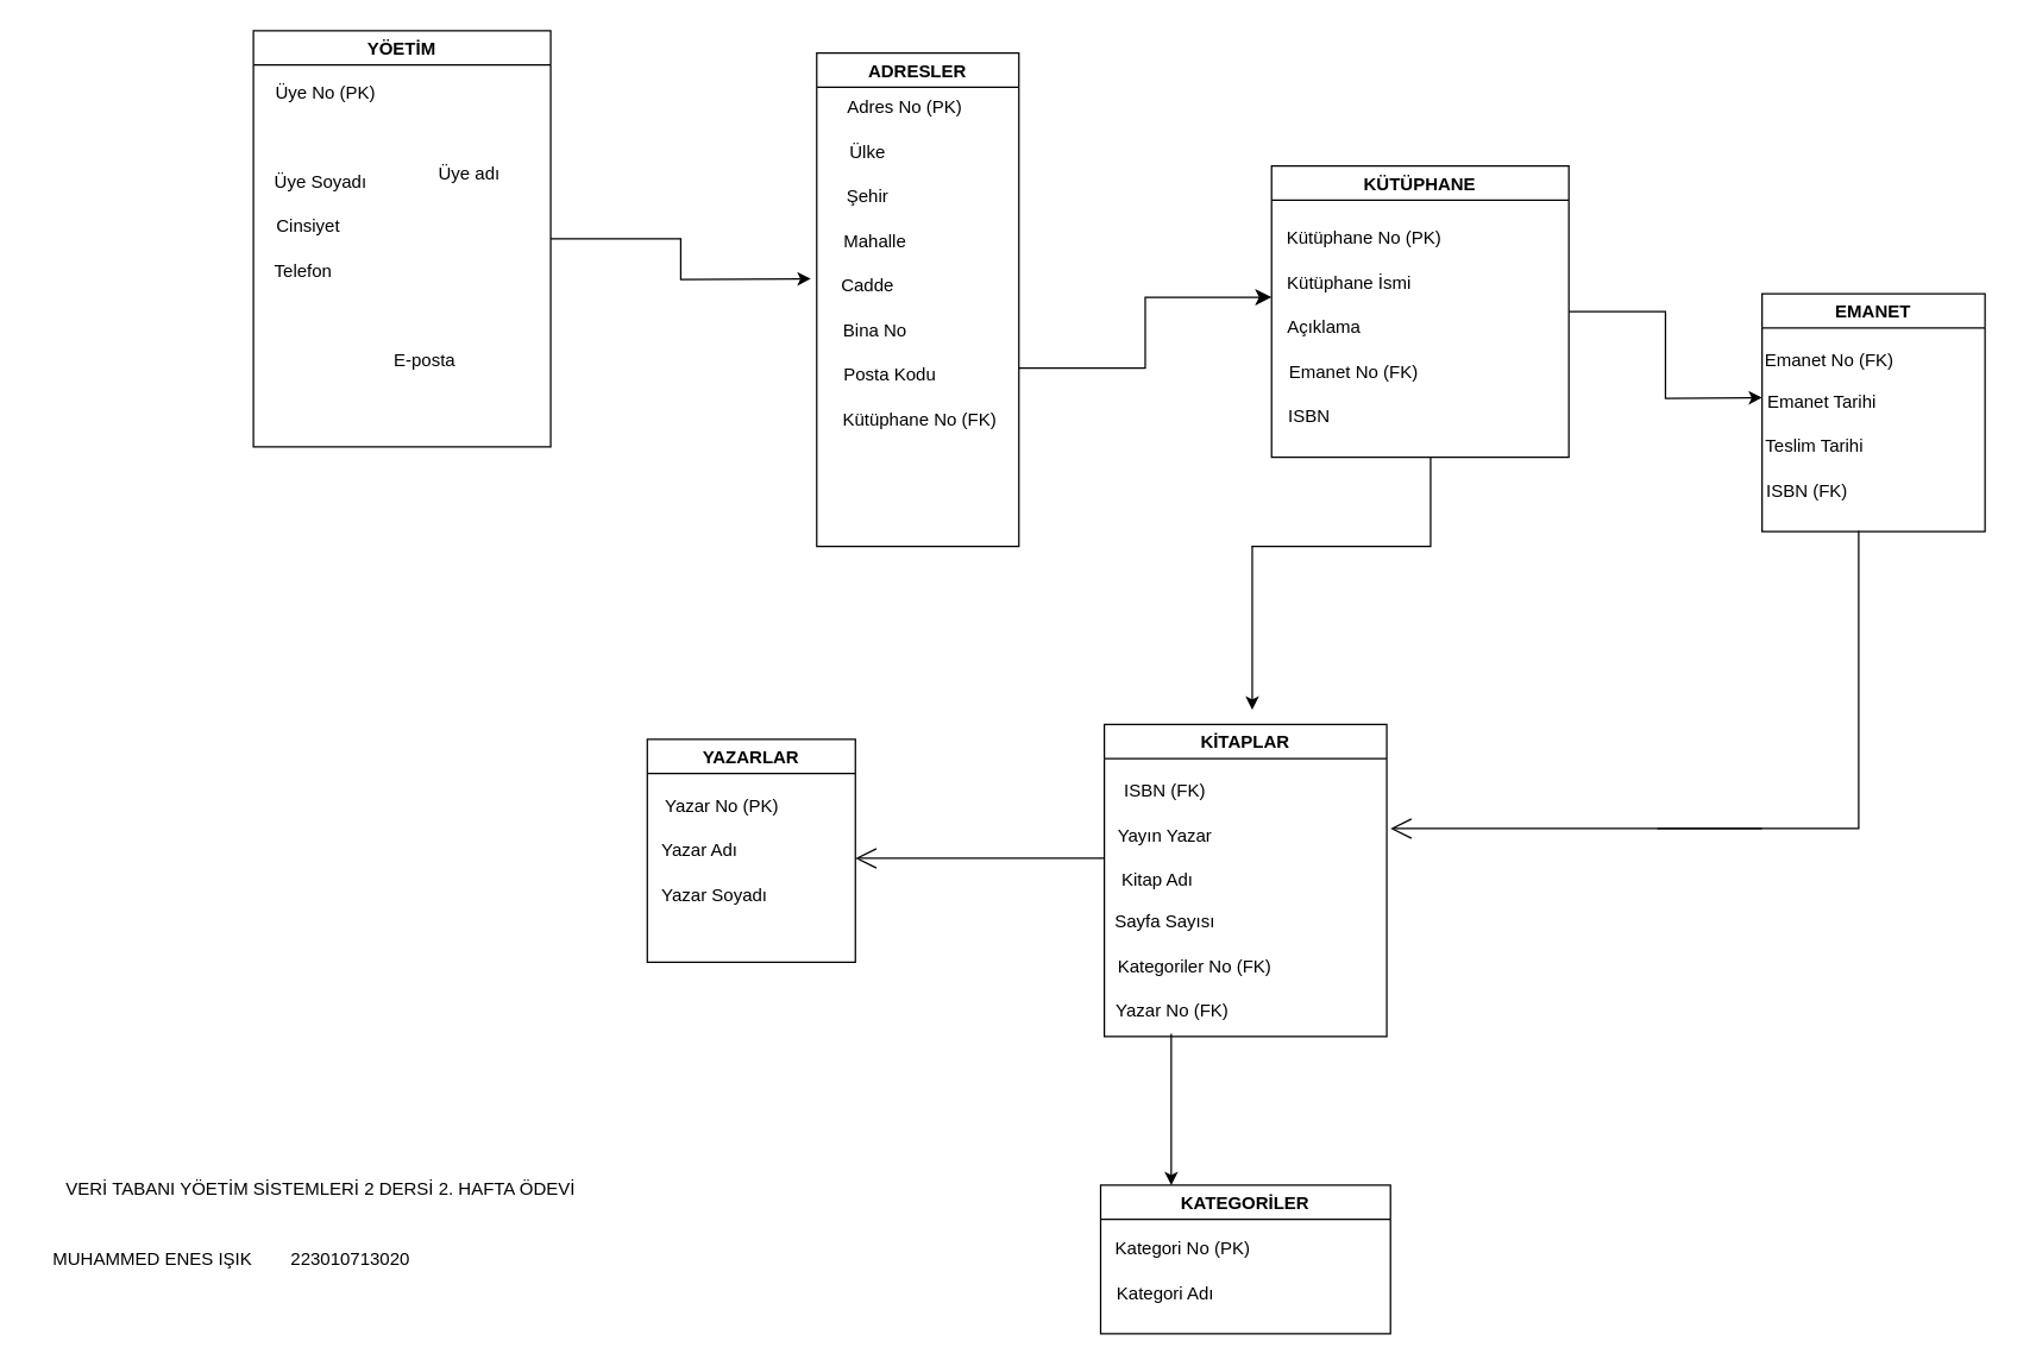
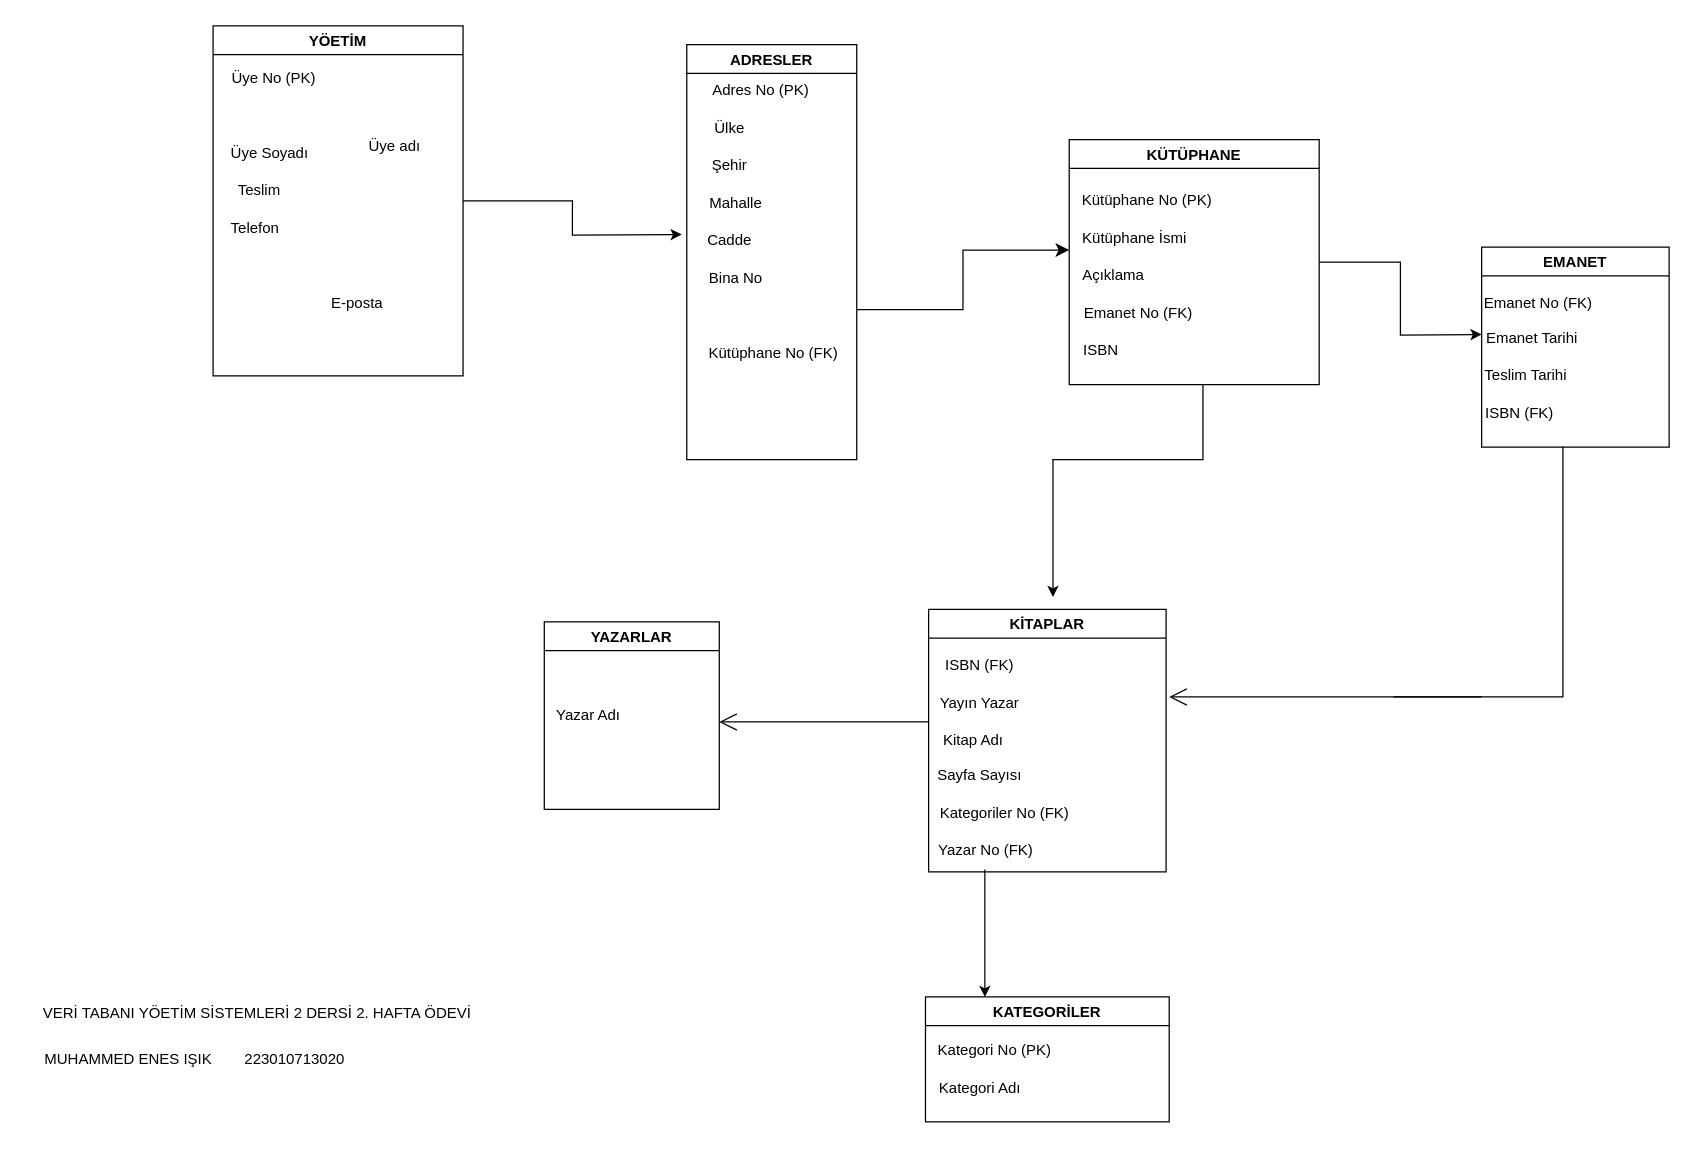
- <mxCell id="6" value="&amp;nbsp; &amp;nbsp; &amp;nbsp; &amp;nbsp;Cinsiyet" style="text;html=1;align=center;verticalAlign=middle;resizable=0;points=[];autosize=1;strokeColor=none;fillColor=none;" vertex="1" parent="3"><mxGeometry x="-20" y="117" width="90" height="30" as="geometry" /></mxCell>
+ <mxCell id="6" value="&amp;nbsp; &amp;nbsp; &amp;nbsp; &amp;nbsp;Teslim" style="text;html=1;align=center;verticalAlign=middle;resizable=0;points=[];autosize=1;strokeColor=none;fillColor=none;" vertex="1" parent="3"><mxGeometry x="-20" y="117" width="90" height="30" as="geometry" /></mxCell>
- <mxCell id="17" value="Posta Kodu" style="text;html=1;align=center;verticalAlign=middle;resizable=0;points=[];autosize=1;strokeColor=none;fillColor=none;" vertex="1" parent="10"><mxGeometry x="4" y="202" width="90" height="30" as="geometry" /></mxCell>
- <mxCell id="49" value="Yazar No (PK)" style="text;html=1;align=center;verticalAlign=middle;resizable=0;points=[];autosize=1;strokeColor=none;fillColor=none;" vertex="1" parent="48"><mxGeometry y="30" width="100" height="30" as="geometry" /></mxCell>
- <mxCell id="51" value="Yazar Soyadı" style="text;html=1;align=center;verticalAlign=middle;resizable=0;points=[];autosize=1;strokeColor=none;fillColor=none;" vertex="1" parent="48"><mxGeometry y="90" width="90" height="30" as="geometry" /></mxCell>
- <mxCell id="53" value="VERİ TABANI YÖETİM SİSTEMLERİ 2 DERSİ 2. HAFTA ÖDEVİ" style="text;html=1;align=center;verticalAlign=middle;resizable=0;points=[];autosize=1;strokeColor=none;fillColor=none;" vertex="1" parent="1"><mxGeometry x="30" y="785" width="370" height="30" as="geometry" /></mxCell>
+ <mxCell id="53" value="VERİ TABANI YÖETİM SİSTEMLERİ 2 DERSİ 2. HAFTA ÖDEVİ" style="text;html=1;align=center;verticalAlign=middle;resizable=0;points=[];autosize=1;strokeColor=none;fillColor=none;" vertex="1" parent="1"><mxGeometry x="20" y="795" width="370" height="30" as="geometry" /></mxCell>
